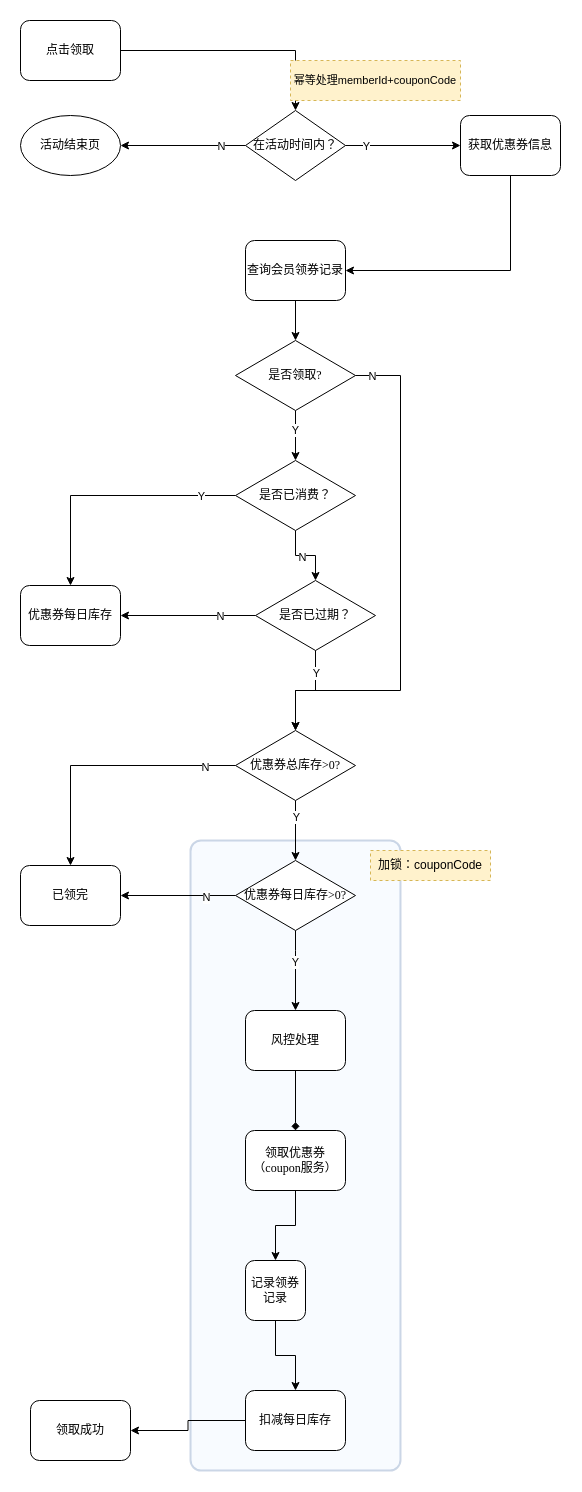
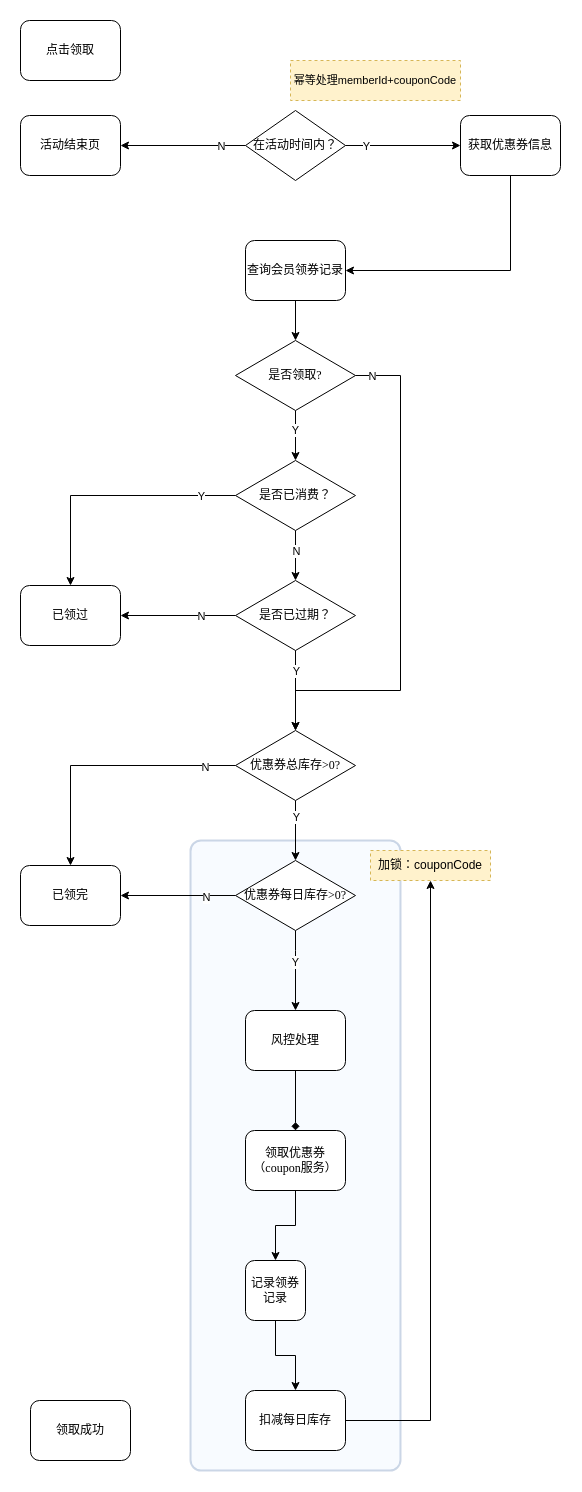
- <mxCell id="7" value="" style="edgeStyle=orthogonalEdgeStyle;rounded=0;orthogonalLoop=1;jettySize=auto;html=1;entryX=0.5;entryY=0;entryDx=0;entryDy=0;" edge="1" parent="1" source="2" target="9"><mxGeometry relative="1" as="geometry"><mxPoint x="275" y="120" as="targetPoint" /></mxGeometry></mxCell>
- <mxCell id="3" value="活动结束页" style="ellipse;whiteSpace=wrap;html=1;shadow=0;labelBackgroundColor=none;strokeWidth=1;fontFamily=Verdana;fontSize=12;align=center;" vertex="1" parent="1"><mxGeometry x="20" y="115" width="100" height="60" as="geometry" /></mxCell>
+ <mxCell id="3" value="活动结束页" style="rounded=1;whiteSpace=wrap;html=1;shadow=0;labelBackgroundColor=none;strokeWidth=1;fontFamily=Verdana;fontSize=12;align=center;" vertex="1" parent="1"><mxGeometry x="20" y="115" width="100" height="60" as="geometry" /></mxCell>
- <mxCell id="4" value="优惠券每日库存" style="rounded=1;whiteSpace=wrap;html=1;shadow=0;labelBackgroundColor=none;strokeWidth=1;fontFamily=Verdana;fontSize=12;align=center;" vertex="1" parent="1"><mxGeometry x="20" y="585" width="100" height="60" as="geometry" /></mxCell>
+ <mxCell id="4" value="已领过" style="rounded=1;whiteSpace=wrap;html=1;shadow=0;labelBackgroundColor=none;strokeWidth=1;fontFamily=Verdana;fontSize=12;align=center;" vertex="1" parent="1"><mxGeometry x="20" y="585" width="100" height="60" as="geometry" /></mxCell>
- <mxCell id="14" value="是否已过期？" style="rhombus;whiteSpace=wrap;html=1;rounded=0;shadow=0;labelBackgroundColor=none;strokeWidth=1;fontFamily=Verdana;fontSize=12;align=center;" vertex="1" parent="1"><mxGeometry x="255" y="580" width="120" height="70" as="geometry" /></mxCell>
+ <mxCell id="14" value="是否已过期？" style="rhombus;whiteSpace=wrap;html=1;rounded=0;shadow=0;labelBackgroundColor=none;strokeWidth=1;fontFamily=Verdana;fontSize=12;align=center;" vertex="1" parent="1"><mxGeometry x="235" y="580" width="120" height="70" as="geometry" /></mxCell>
- <mxCell id="48" style="edgeStyle=orthogonalEdgeStyle;rounded=0;orthogonalLoop=1;jettySize=auto;html=1;" edge="1" parent="1" source="29" target="5"><mxGeometry relative="1" as="geometry" /></mxCell>
+ <mxCell id="48" style="edgeStyle=orthogonalEdgeStyle;rounded=0;orthogonalLoop=1;jettySize=auto;html=1;" edge="1" parent="1" source="29" target="49"><mxGeometry relative="1" as="geometry" /></mxCell>
